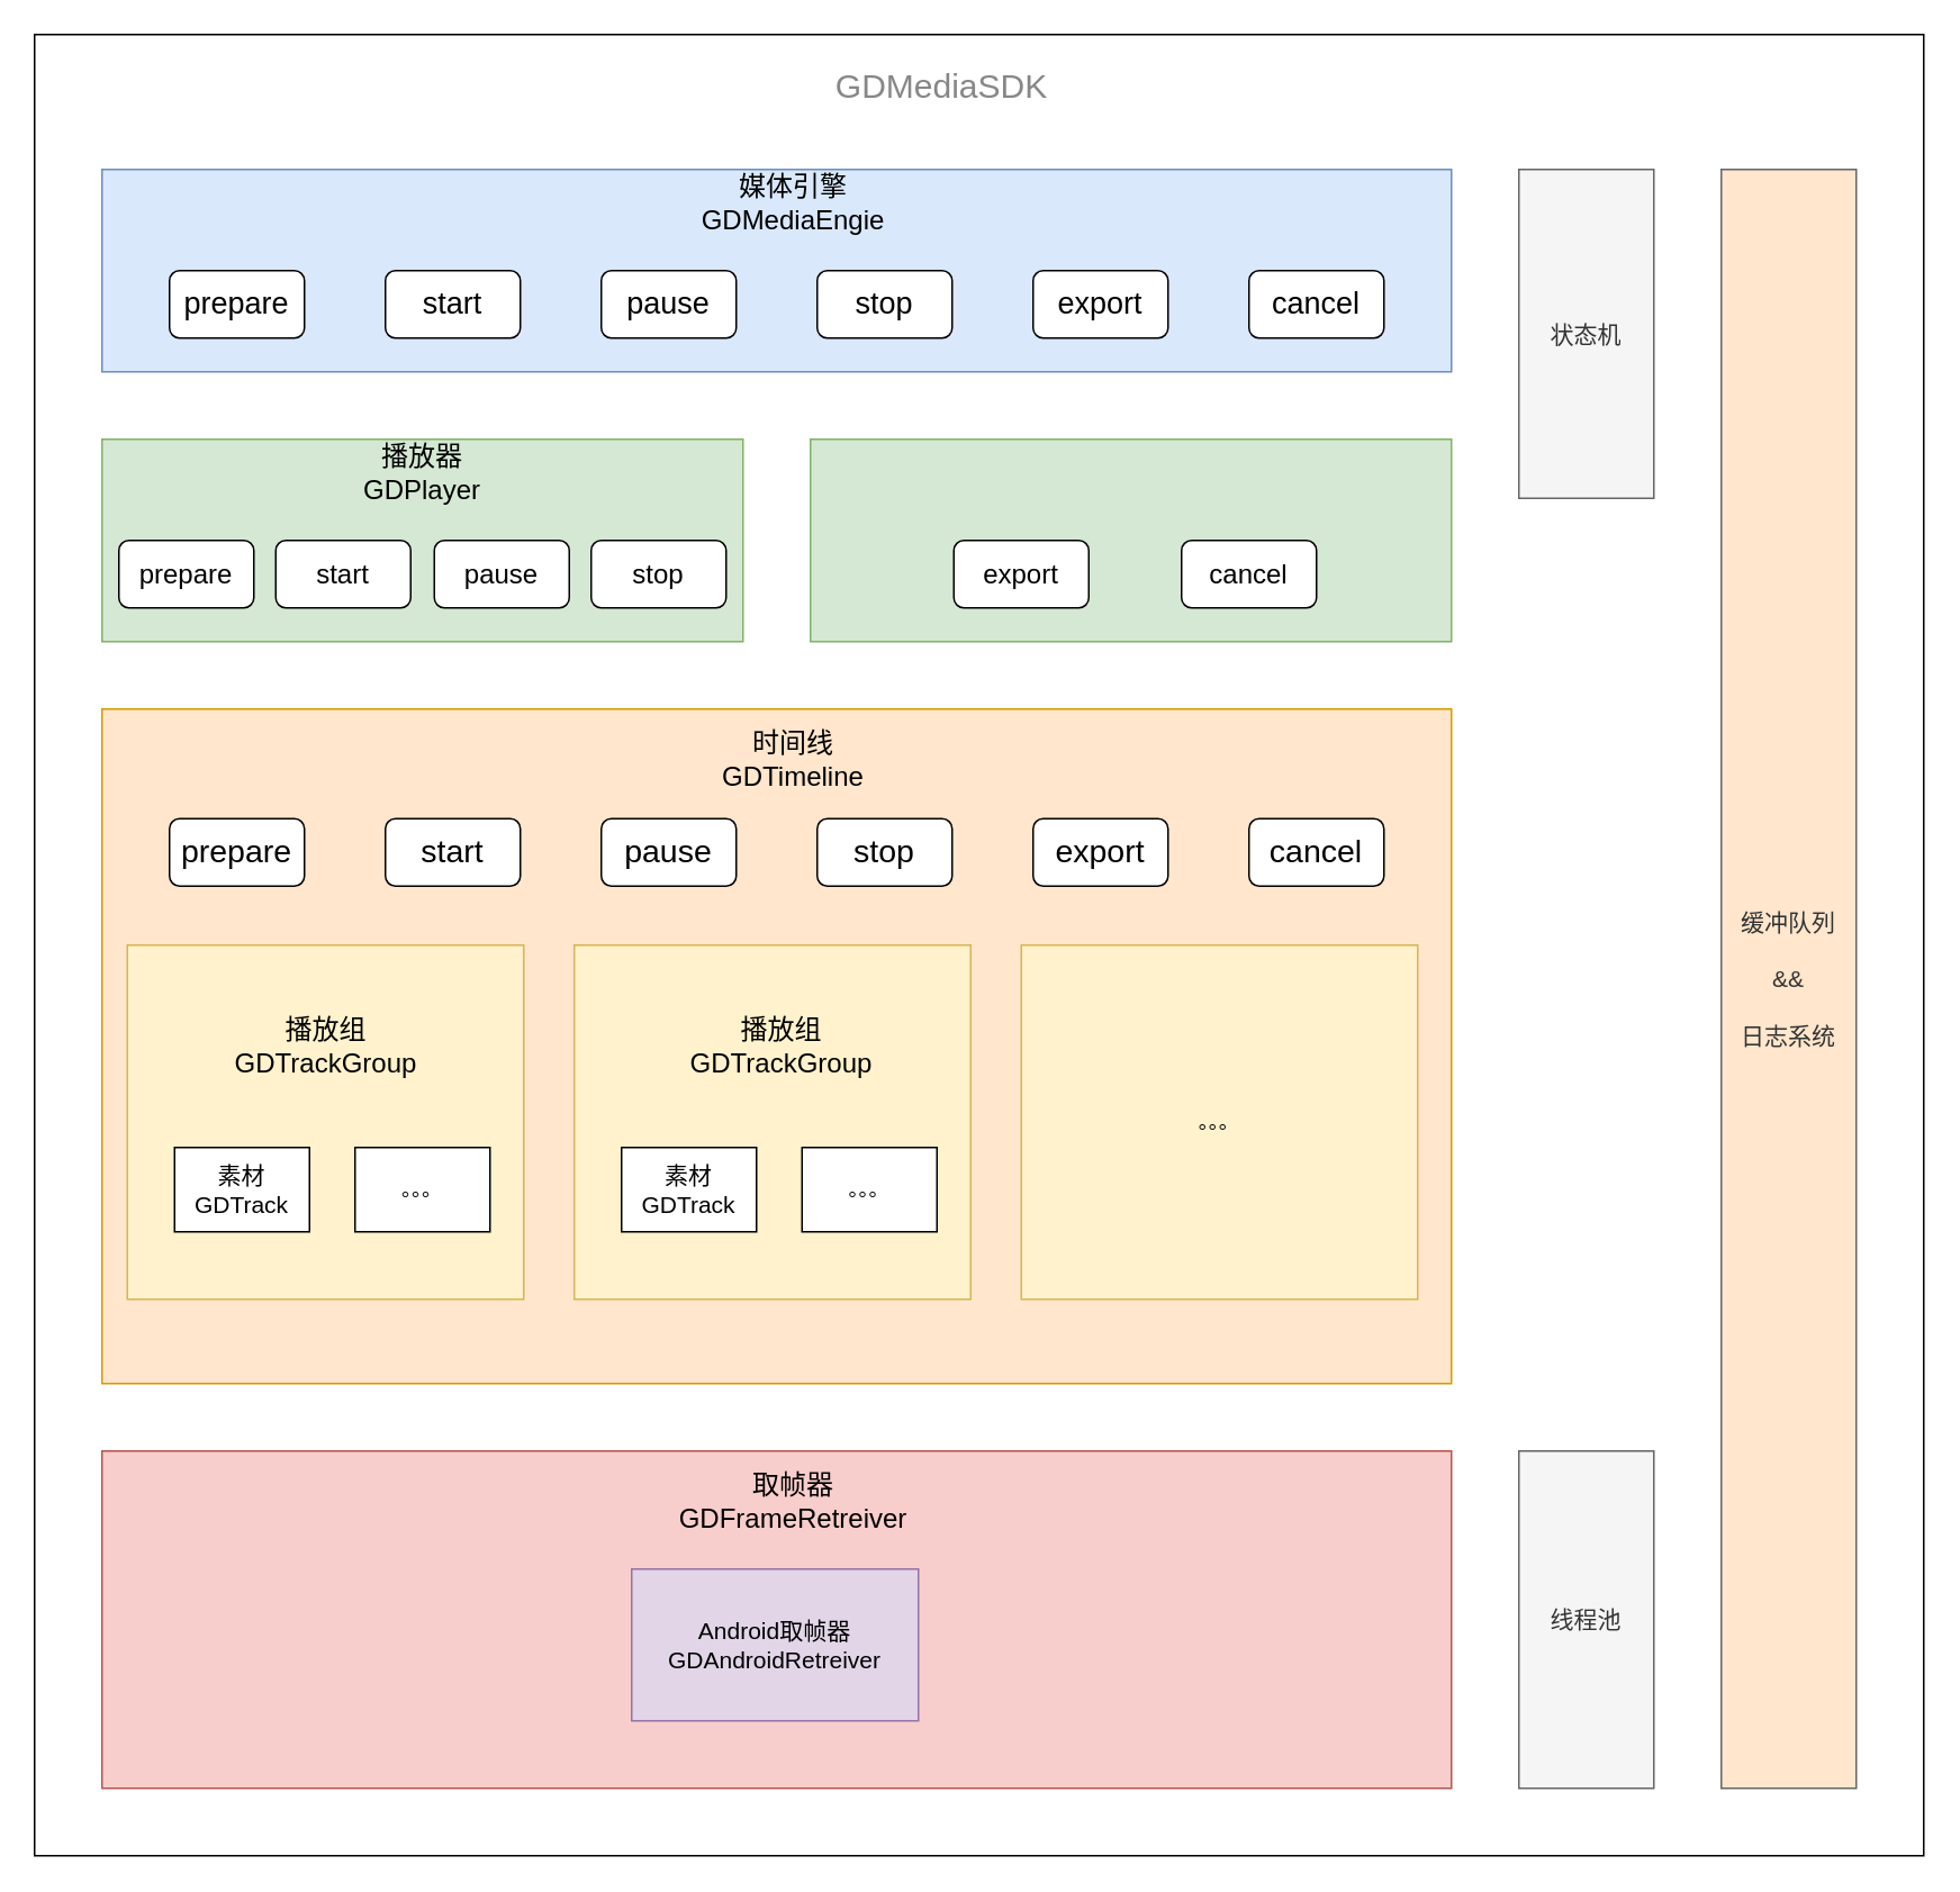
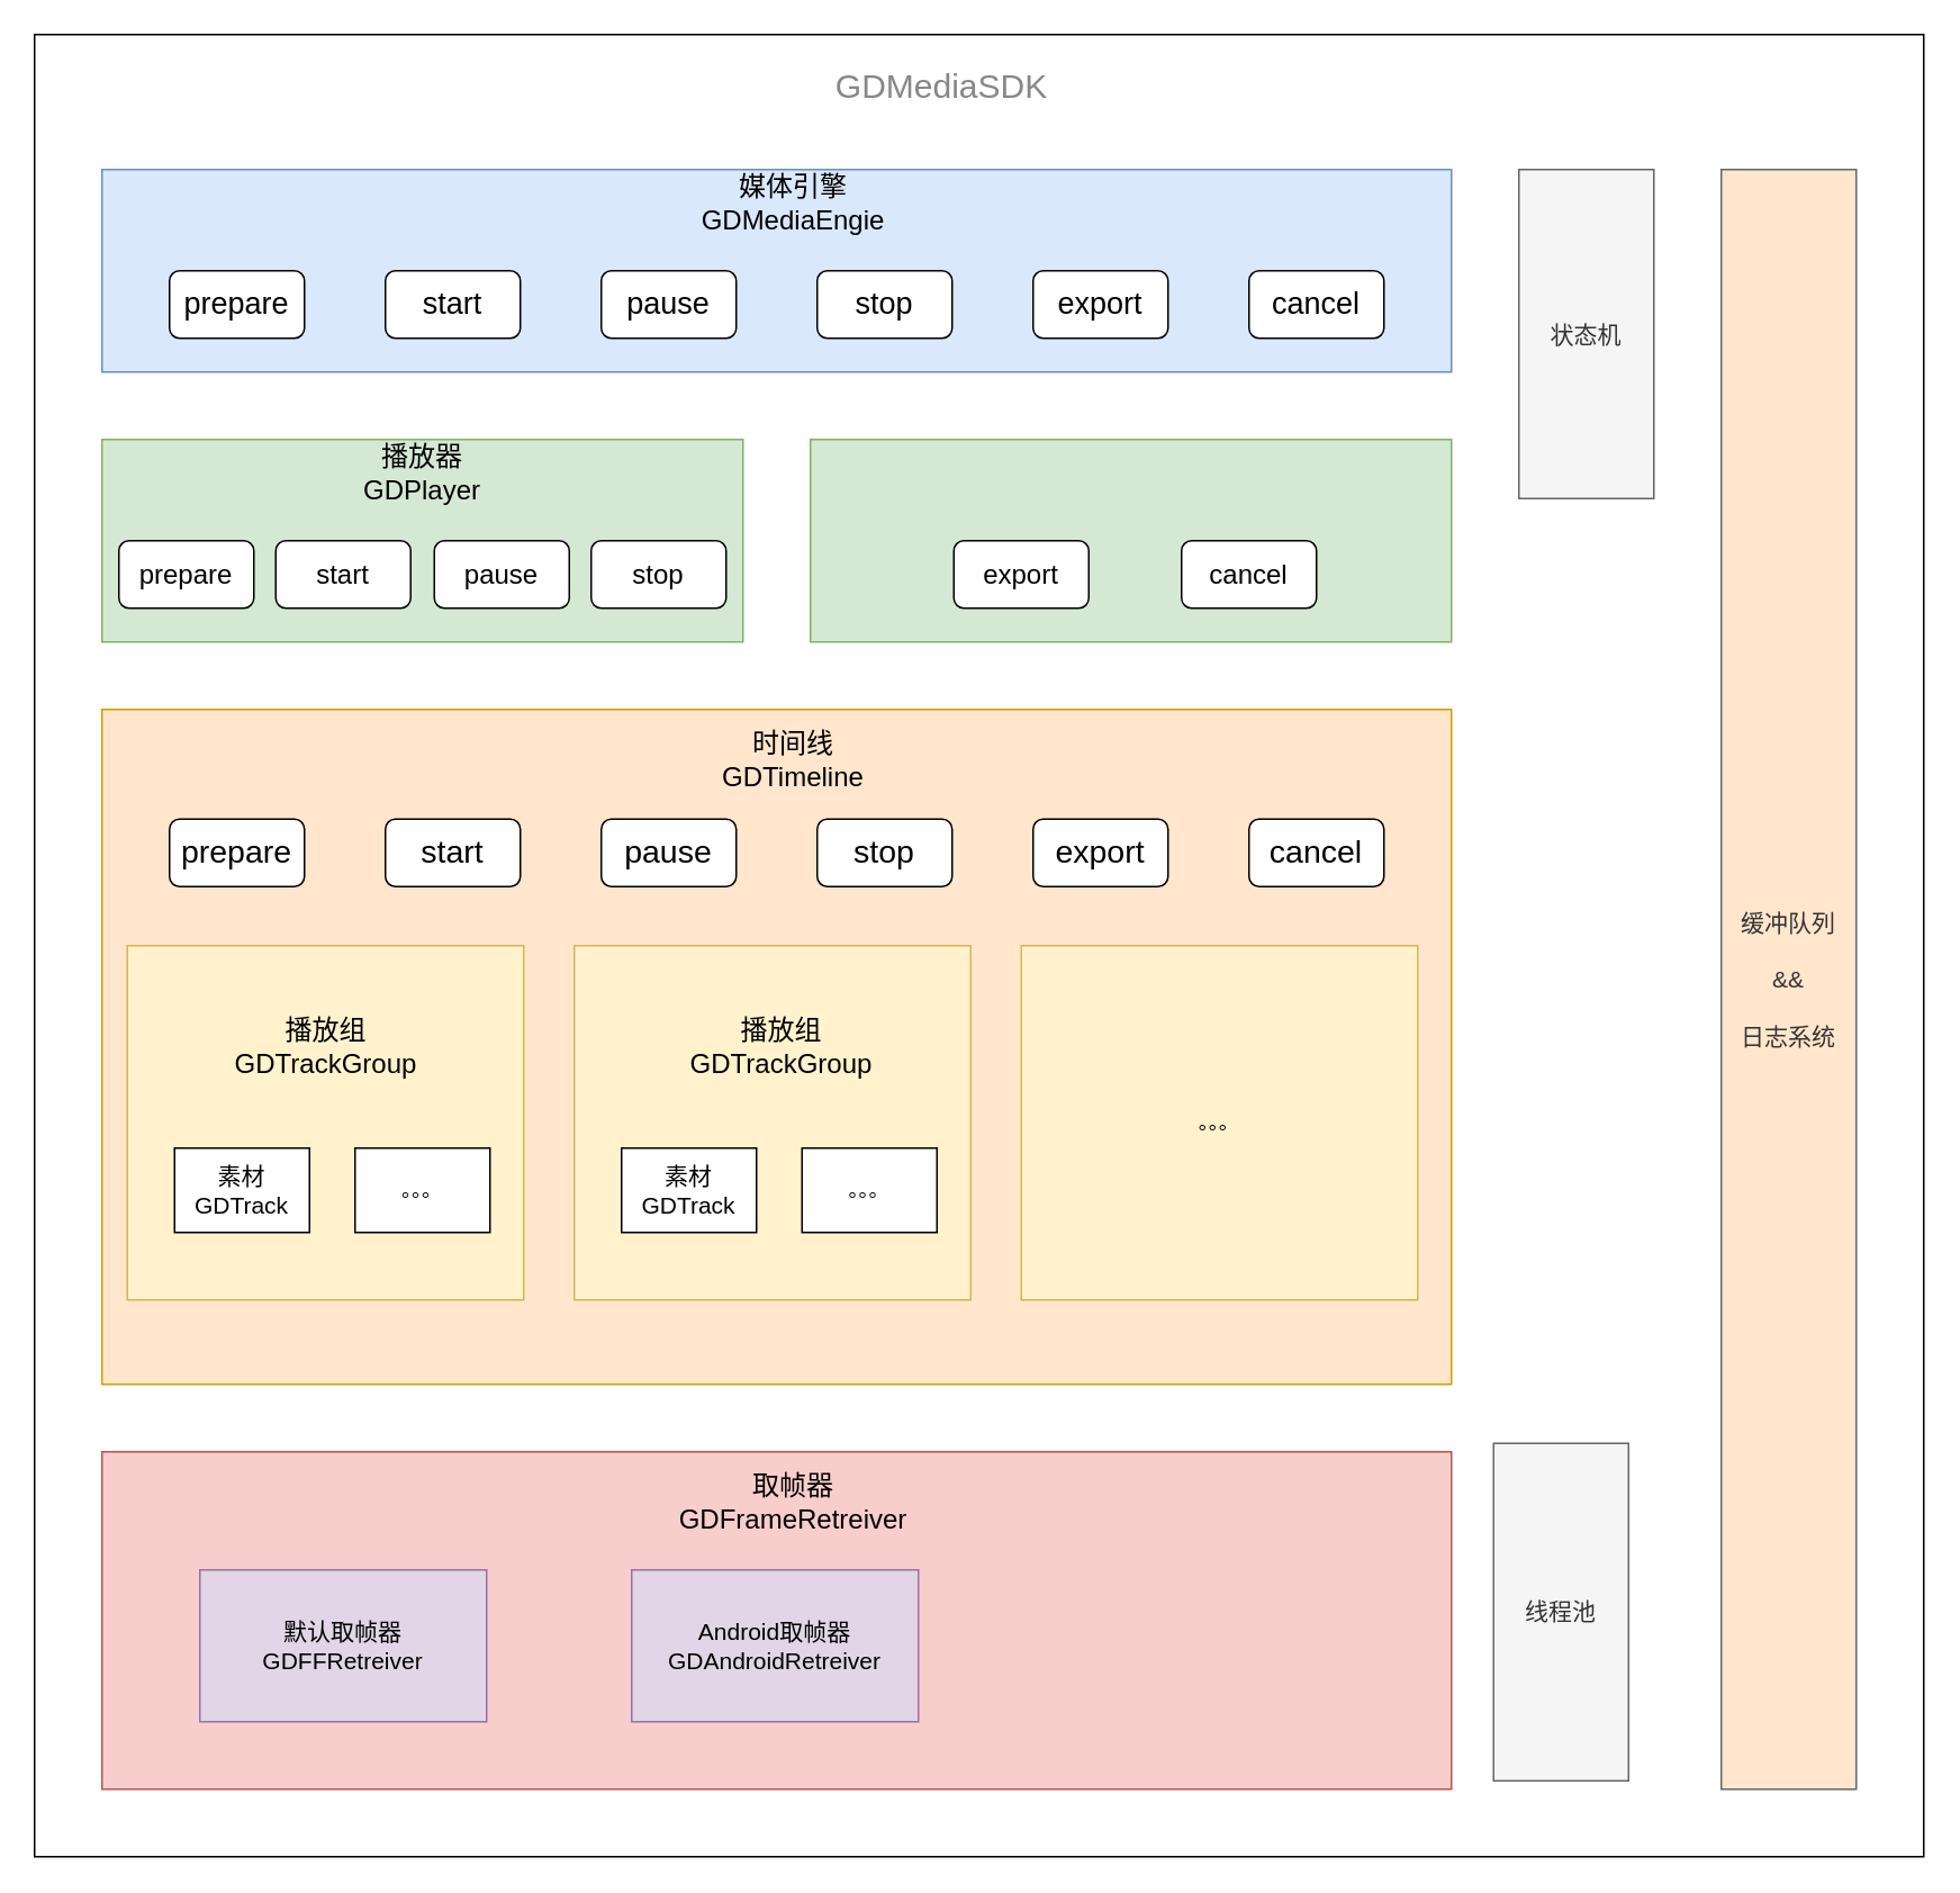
- <mxCell id="33" value="线程池" style="rounded=0;whiteSpace=wrap;html=1;fontSize=14;fillColor=#f5f5f5;strokeColor=#666666;fontColor=#333333;" parent="1" vertex="1"><mxGeometry x="900" y="860" width="80" height="200" as="geometry" /></mxCell>
+ <mxCell id="33" value="线程池" style="rounded=0;whiteSpace=wrap;html=1;fontSize=14;fillColor=#f5f5f5;strokeColor=#666666;fontColor=#333333;" parent="1" vertex="1"><mxGeometry x="885" y="855" width="80" height="200" as="geometry" /></mxCell>
+ <mxCell id="31" value="&lt;font style=&quot;font-size: 14px&quot;&gt;默认取帧器&lt;br&gt;GDFFRetreiver&lt;/font&gt;" style="rounded=0;whiteSpace=wrap;html=1;fillColor=#e1d5e7;strokeColor=#9673a6;" parent="1" vertex="1"><mxGeometry x="118" y="930" width="170" height="90" as="geometry" /></mxCell>
